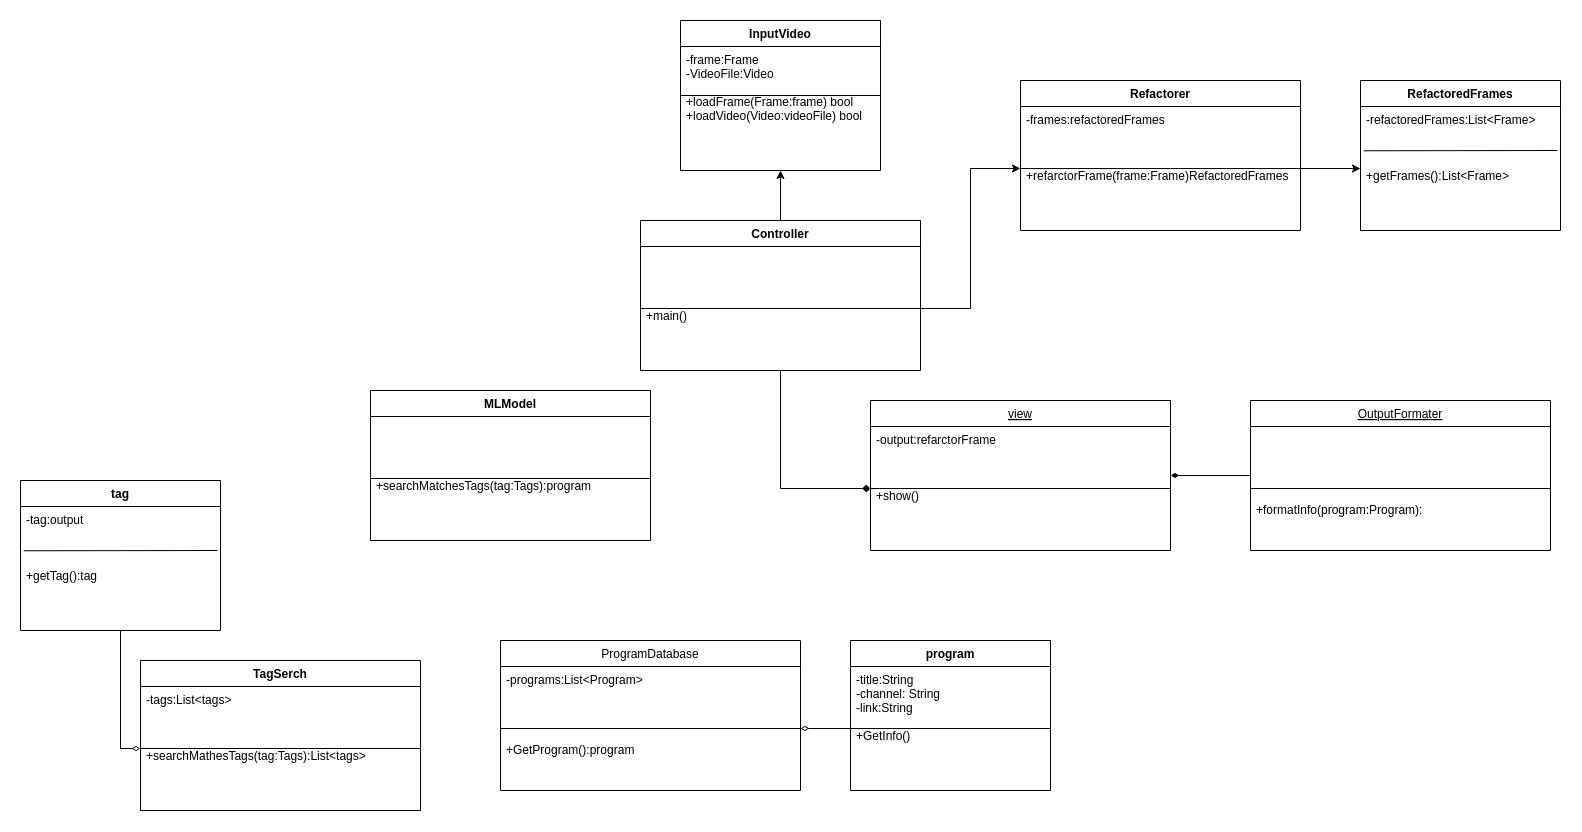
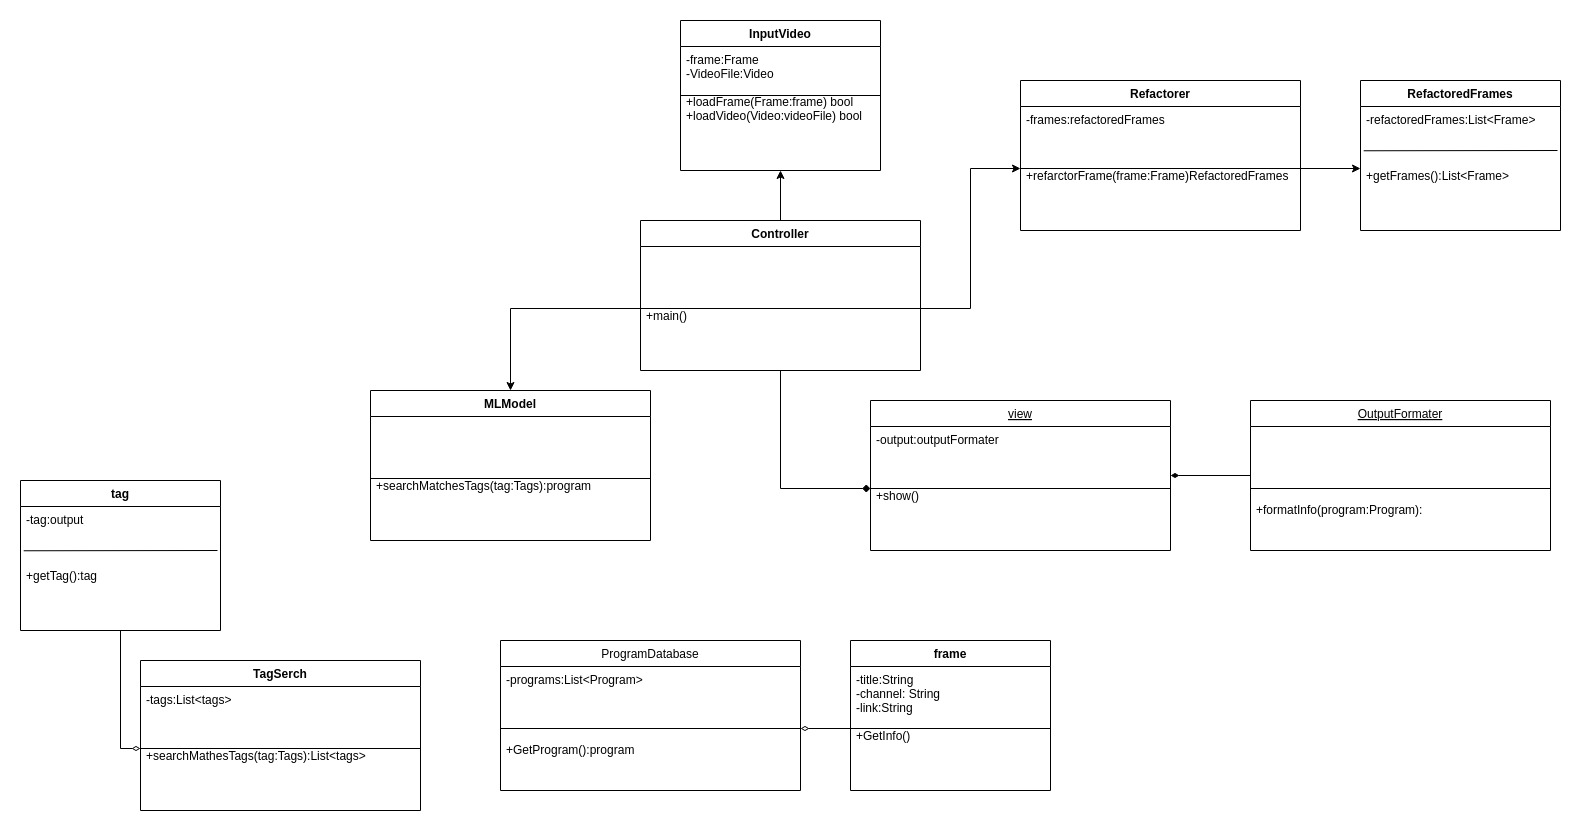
+ <mxCell id="40" style="edgeStyle=orthogonalEdgeStyle;rounded=0;orthogonalLoop=1;jettySize=auto;html=1;" parent="1" source="38" target="27" edge="1"><mxGeometry relative="1" as="geometry" /></mxCell>
- <mxCell id="32" value="-output:refarctorFrame&#10;&#10;&#10;&#10;+show()" style="text;align=left;verticalAlign=top;spacingLeft=4;spacingRight=4;overflow=hidden;rotatable=0;points=[[0,0.5],[1,0.5]];portConstraint=eastwest;" parent="31" vertex="1"><mxGeometry y="26" width="300" height="124" as="geometry" /></mxCell>
+ <mxCell id="32" value="-output:outputFormater&#10;&#10;&#10;&#10;+show()" style="text;align=left;verticalAlign=top;spacingLeft=4;spacingRight=4;overflow=hidden;rotatable=0;points=[[0,0.5],[1,0.5]];portConstraint=eastwest;" parent="31" vertex="1"><mxGeometry y="26" width="300" height="124" as="geometry" /></mxCell>
- <mxCell id="11" value="program" style="swimlane;fontStyle=1;align=center;verticalAlign=top;childLayout=stackLayout;horizontal=1;startSize=26;horizontalStack=0;resizeParent=1;resizeLast=0;collapsible=1;marginBottom=0;rounded=0;shadow=0;strokeWidth=1;" parent="1" vertex="1"><mxGeometry x="850" y="640" width="200" height="150" as="geometry"><mxRectangle x="230" y="140" width="160" height="26" as="alternateBounds" /></mxGeometry></mxCell>
+ <mxCell id="11" value="frame" style="swimlane;fontStyle=1;align=center;verticalAlign=top;childLayout=stackLayout;horizontal=1;startSize=26;horizontalStack=0;resizeParent=1;resizeLast=0;collapsible=1;marginBottom=0;rounded=0;shadow=0;strokeWidth=1;" parent="1" vertex="1"><mxGeometry x="850" y="640" width="200" height="150" as="geometry"><mxRectangle x="230" y="140" width="160" height="26" as="alternateBounds" /></mxGeometry></mxCell>
